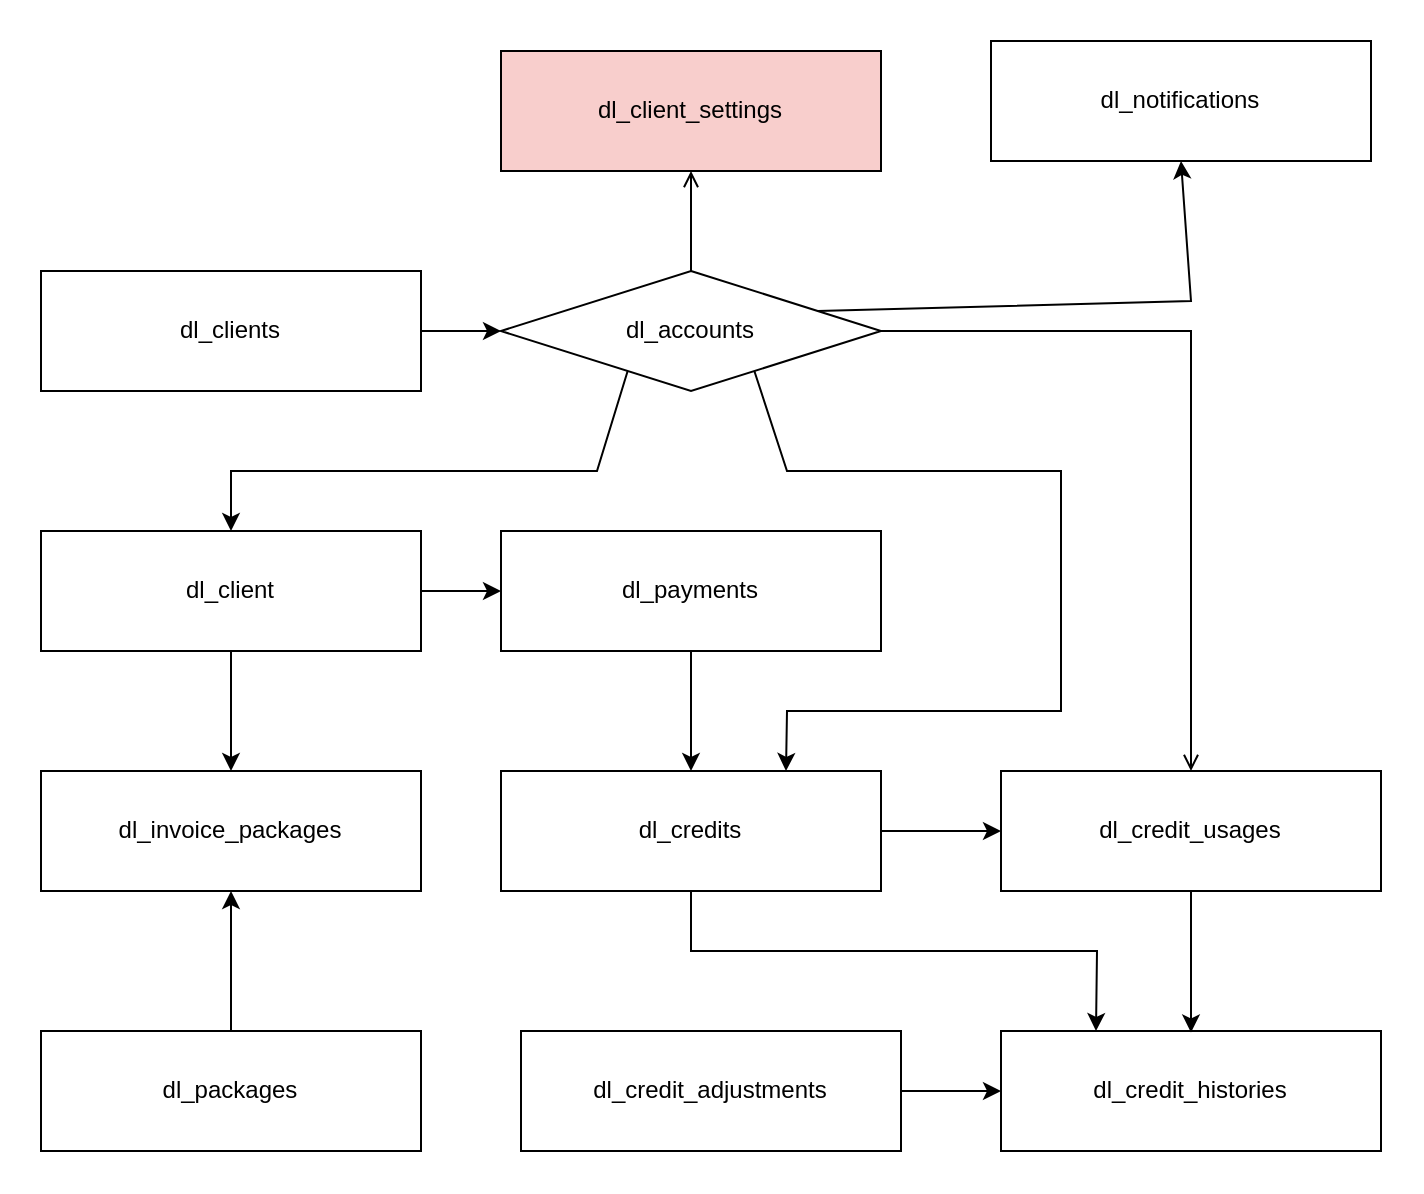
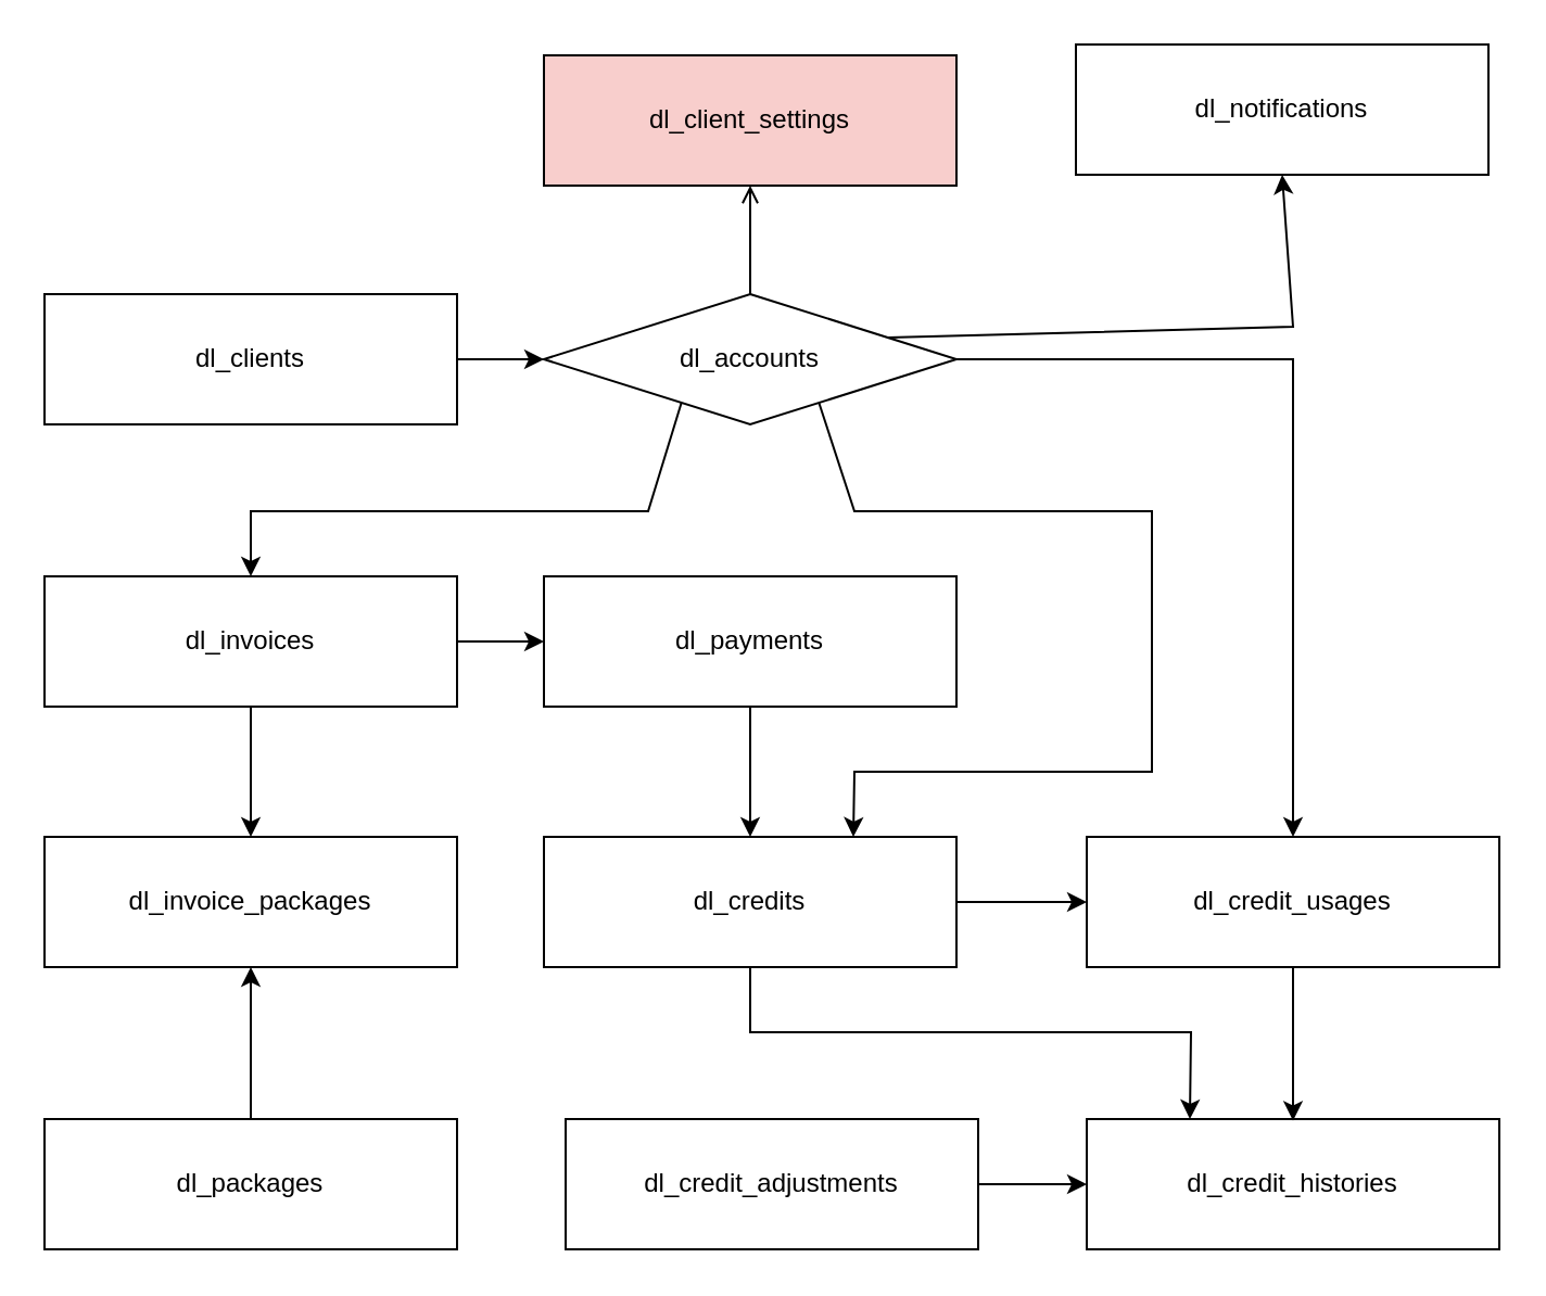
- <mxCell id="5" value="dl_client" style="rounded=0;whiteSpace=wrap;html=1;" vertex="1" parent="1"><mxGeometry x="20" y="265" width="190" height="60" as="geometry" /></mxCell>
+ <mxCell id="5" value="dl_invoices" style="rounded=0;whiteSpace=wrap;html=1;" vertex="1" parent="1"><mxGeometry x="20" y="265" width="190" height="60" as="geometry" /></mxCell>
- <mxCell id="16" value="" style="endArrow=open;html=1;rounded=0;exitX=1;exitY=0.5;exitDx=0;exitDy=0;entryX=0.5;entryY=0;entryDx=0;entryDy=0;" edge="1" parent="1" source="4" target="10"><mxGeometry width="50" height="50" relative="1" as="geometry"><mxPoint x="490" y="275" as="sourcePoint" /><mxPoint x="540" y="225" as="targetPoint" /><Array as="points"><mxPoint x="595" y="165" /></Array></mxGeometry></mxCell>
+ <mxCell id="16" value="" style="endArrow=classic;html=1;rounded=0;exitX=1;exitY=0.5;exitDx=0;exitDy=0;entryX=0.5;entryY=0;entryDx=0;entryDy=0;" edge="1" parent="1" source="4" target="10"><mxGeometry width="50" height="50" relative="1" as="geometry"><mxPoint x="490" y="275" as="sourcePoint" /><mxPoint x="540" y="225" as="targetPoint" /><Array as="points"><mxPoint x="595" y="165" /></Array></mxGeometry></mxCell>
